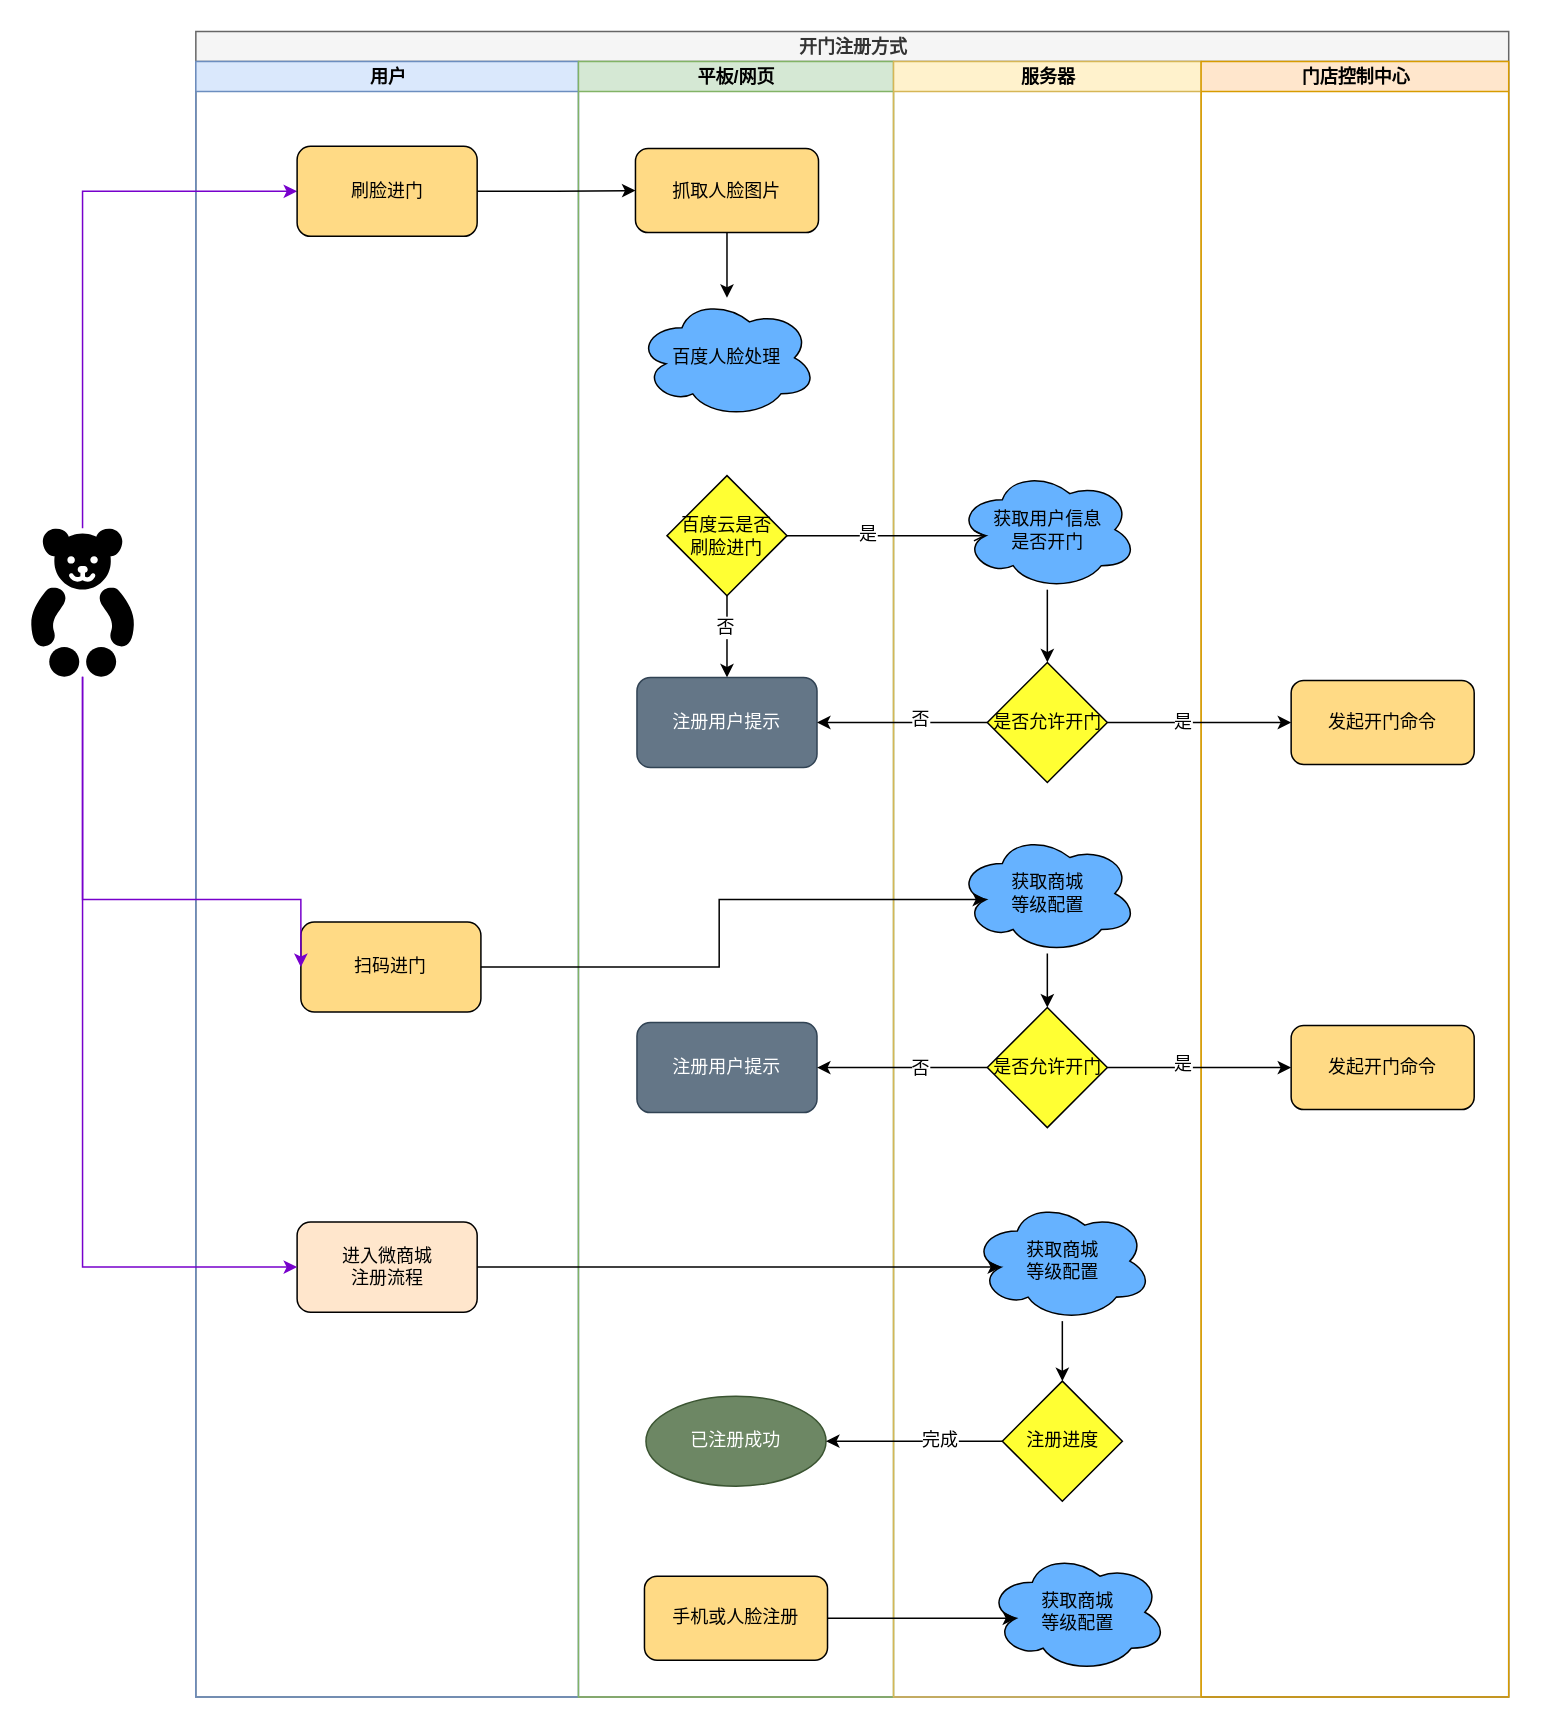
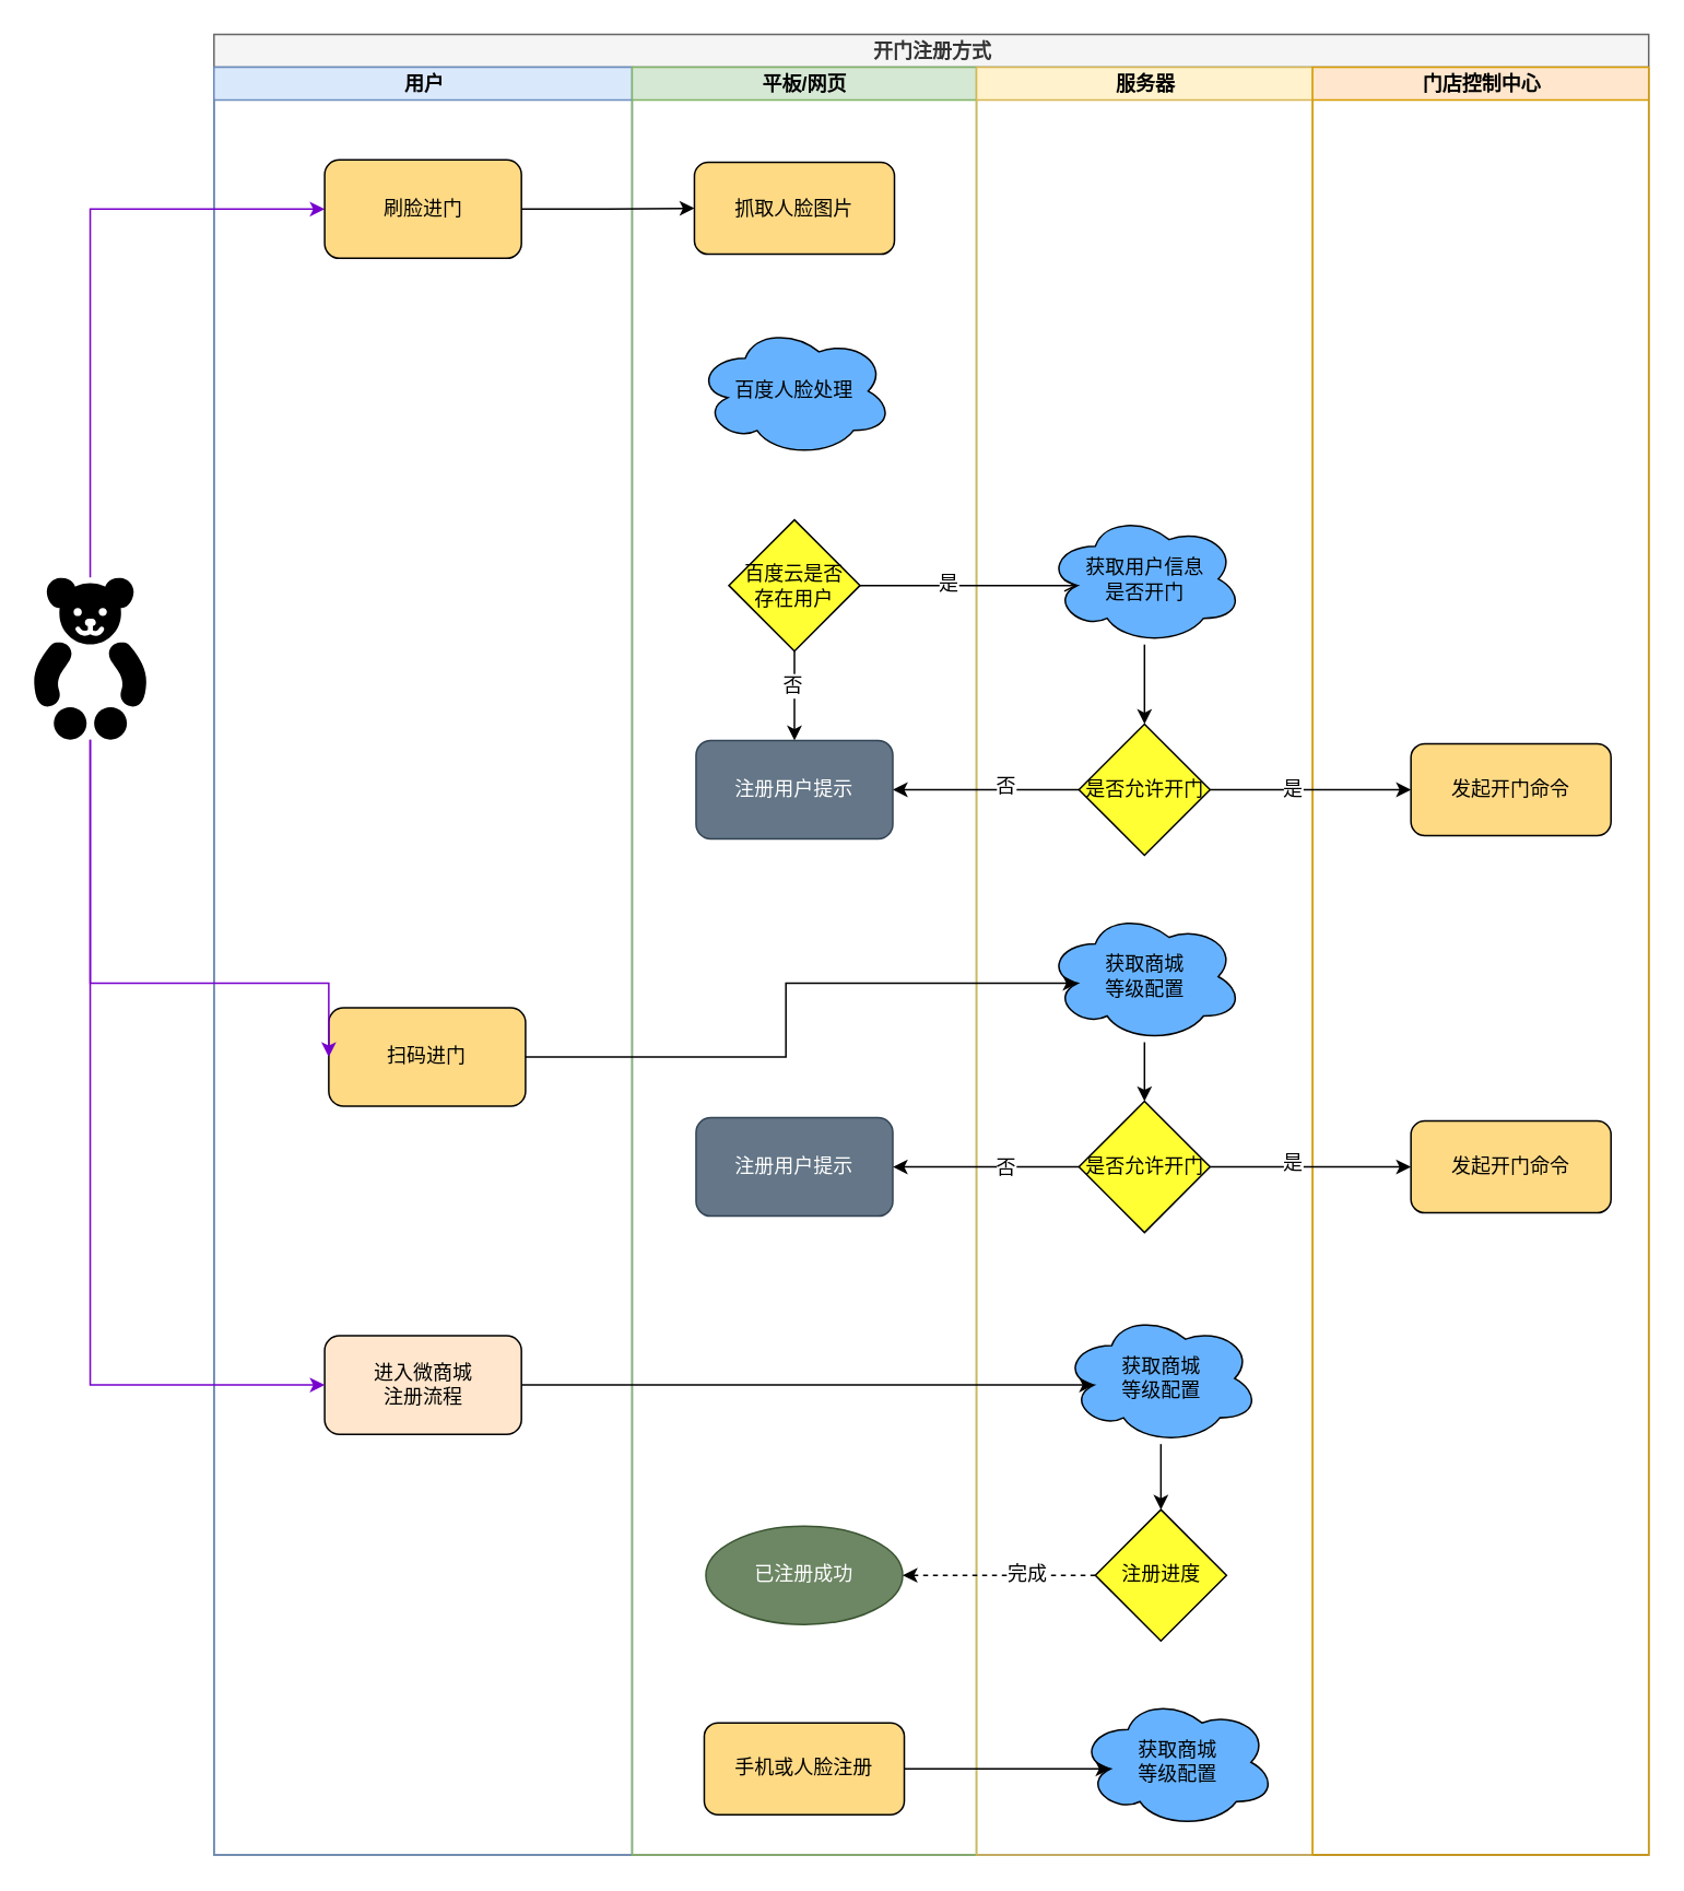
- <mxCell id="7" value="" style="edgeStyle=orthogonalEdgeStyle;rounded=0;orthogonalLoop=1;jettySize=auto;html=1;" parent="6" source="8" target="11" edge="1"><mxGeometry relative="1" as="geometry" /></mxCell>
- <mxCell id="14" value="百度云是否&lt;br&gt;刷脸进门&lt;br&gt;" style="rhombus;whiteSpace=wrap;html=1;fillColor=#FFFF33;" parent="6" vertex="1"><mxGeometry x="59" y="276" width="80" height="80" as="geometry" /></mxCell>
+ <mxCell id="14" value="百度云是否&lt;br&gt;存在用户&lt;br&gt;" style="rhombus;whiteSpace=wrap;html=1;fillColor=#FFFF33;" parent="6" vertex="1"><mxGeometry x="59" y="276" width="80" height="80" as="geometry" /></mxCell>
- <mxCell id="48" style="edgeStyle=orthogonalEdgeStyle;rounded=0;orthogonalLoop=1;jettySize=auto;html=1;entryX=1;entryY=0.5;entryDx=0;entryDy=0;" edge="1" parent="2" source="30" target="17"><mxGeometry relative="1" as="geometry" /></mxCell>
+ <mxCell id="48" style="edgeStyle=orthogonalEdgeStyle;rounded=0;orthogonalLoop=1;jettySize=auto;html=1;entryX=1;entryY=0.5;entryDx=0;entryDy=0;dashed=1;" edge="1" parent="2" source="30" target="17"><mxGeometry relative="1" as="geometry" /></mxCell>
